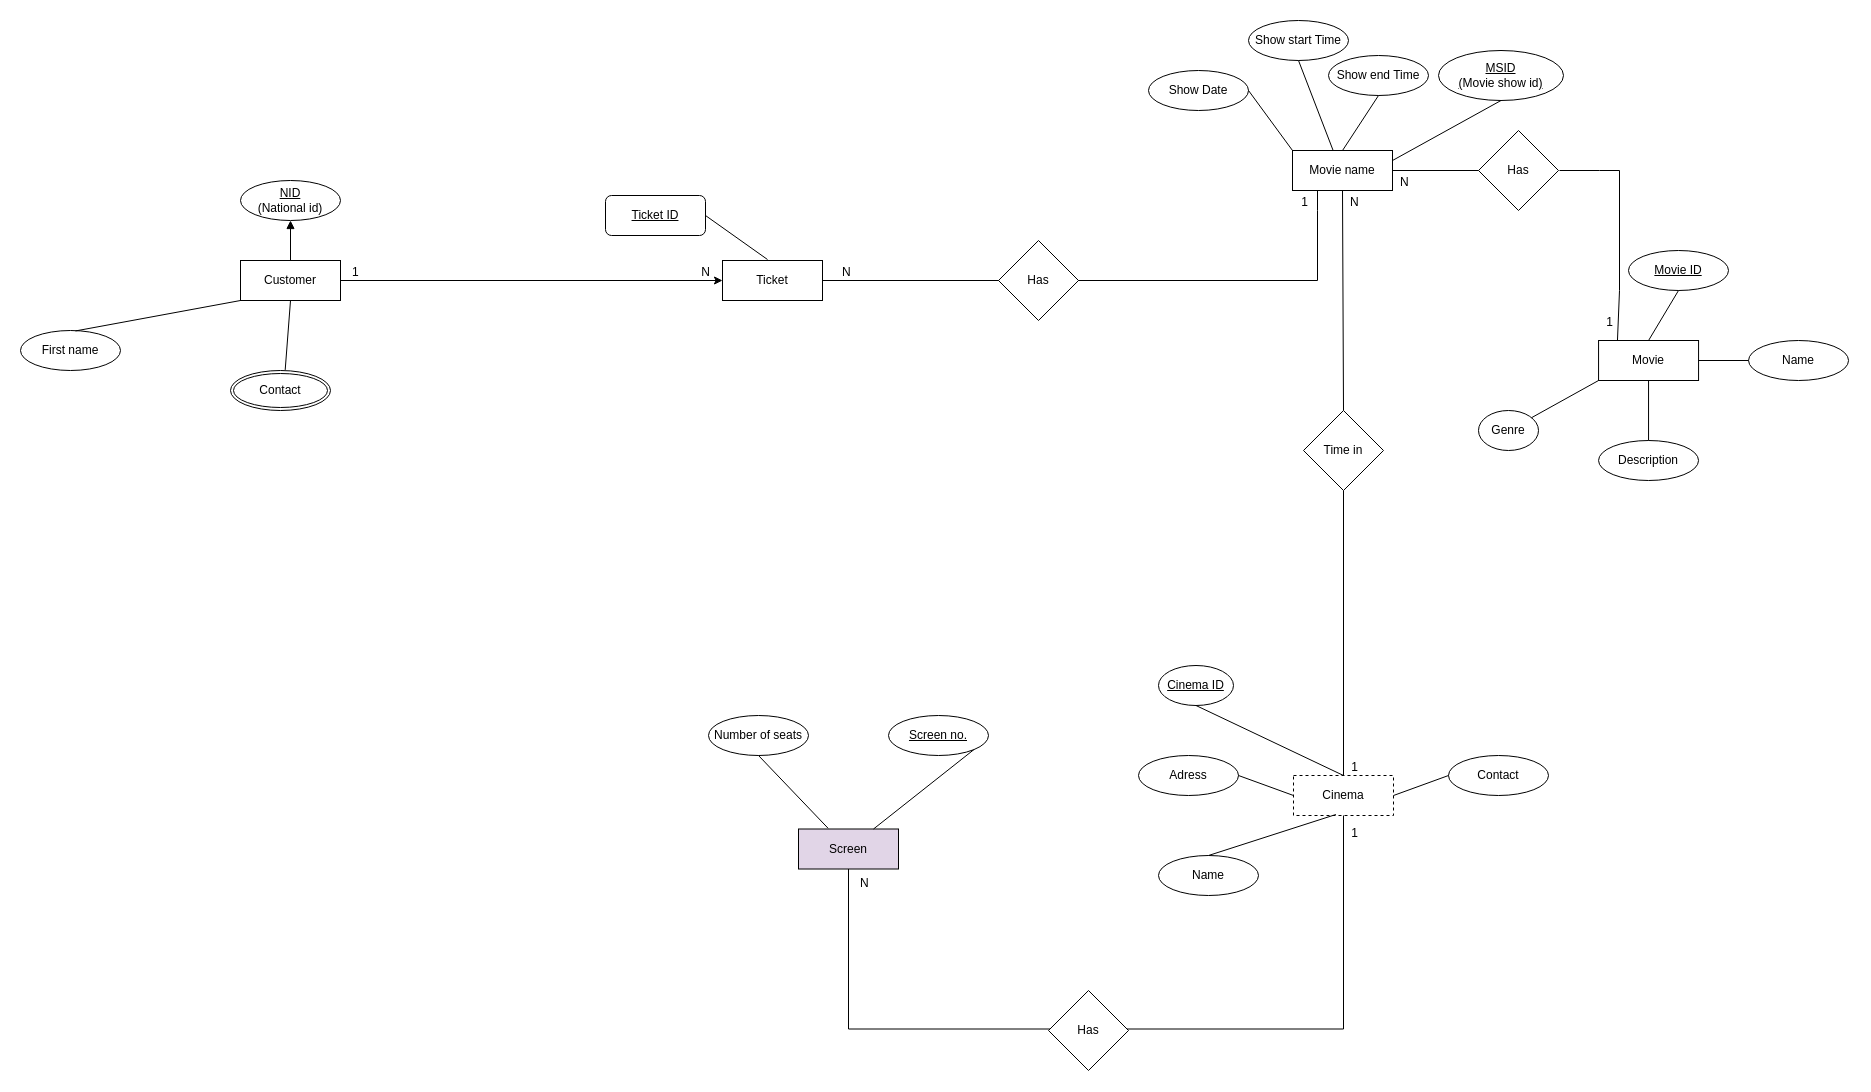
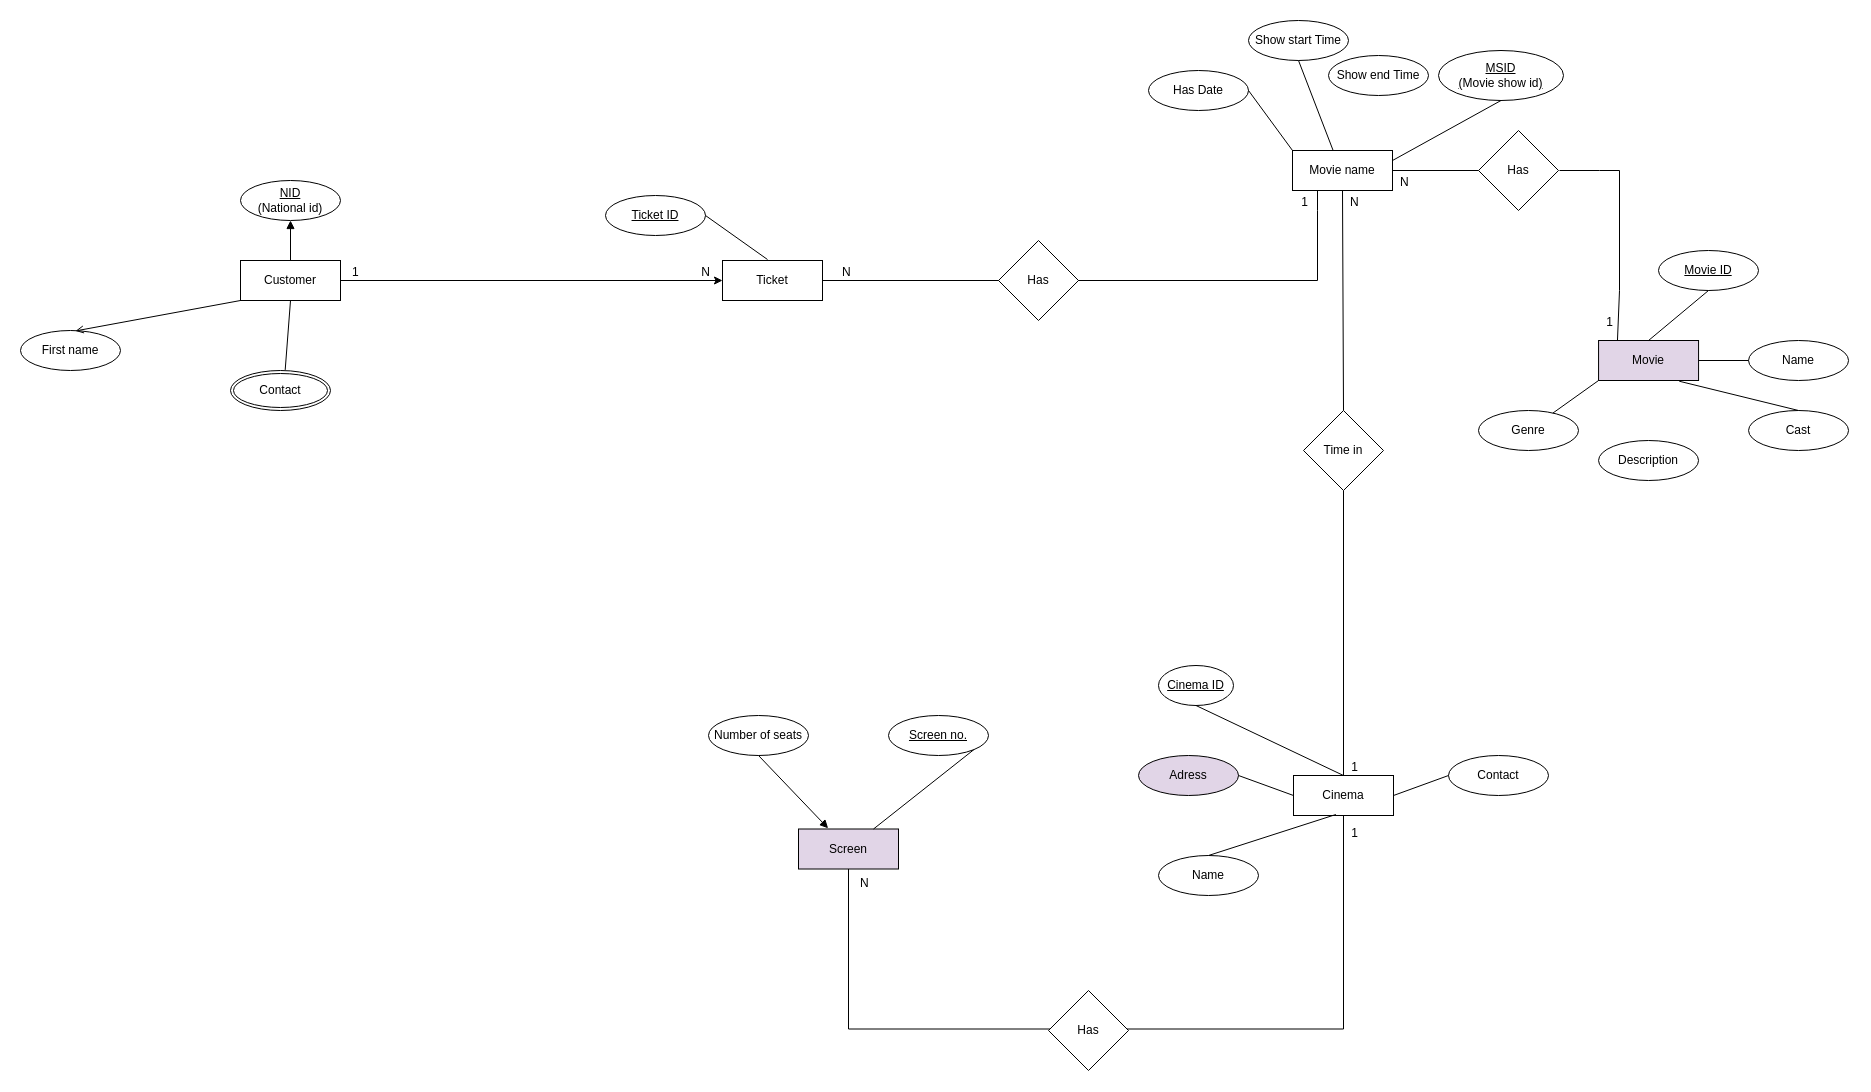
- <mxCell id="19" value="Show Date" style="ellipse;whiteSpace=wrap;html=1;align=center;" parent="1" vertex="1"><mxGeometry x="1148" y="70" width="100" height="40" as="geometry" /></mxCell>
+ <mxCell id="19" value="Has Date" style="ellipse;whiteSpace=wrap;html=1;align=center;" parent="1" vertex="1"><mxGeometry x="1148" y="70" width="100" height="40" as="geometry" /></mxCell>
- <mxCell id="66" value="" style="endArrow=none;html=1;rounded=0;entryX=0.5;entryY=0;entryDx=0;entryDy=0;exitX=0.5;exitY=1;exitDx=0;exitDy=0;" edge="1" parent="1" source="65" target="2"><mxGeometry relative="1" as="geometry"><mxPoint x="1308" y="70" as="sourcePoint" /><mxPoint x="1342.6" y="159.92" as="targetPoint" /></mxGeometry></mxCell>
- <mxCell id="22" value="&lt;u&gt;Ticket ID&lt;/u&gt;" style="whiteSpace=wrap;html=1;align=center;rounded=1;" parent="1" vertex="1"><mxGeometry x="605" y="195" width="100" height="40" as="geometry" /></mxCell>
+ <mxCell id="22" value="&lt;u&gt;Ticket ID&lt;/u&gt;" style="ellipse;whiteSpace=wrap;html=1;align=center;" parent="1" vertex="1"><mxGeometry x="605" y="195" width="100" height="40" as="geometry" /></mxCell>
- <mxCell id="24" value="&lt;u&gt;Movie ID&lt;/u&gt;" style="ellipse;whiteSpace=wrap;html=1;align=center;" parent="1" vertex="1"><mxGeometry x="1628" y="250" width="100" height="40" as="geometry" /></mxCell>
+ <mxCell id="24" value="&lt;u&gt;Movie ID&lt;/u&gt;" style="ellipse;whiteSpace=wrap;html=1;align=center;" parent="1" vertex="1"><mxGeometry x="1658" y="250" width="100" height="40" as="geometry" /></mxCell>
- <mxCell id="35" value="" style="endArrow=none;html=1;rounded=0;entryX=0.55;entryY=0.011;entryDx=0;entryDy=0;entryPerimeter=0;exitX=0;exitY=1;exitDx=0;exitDy=0;" parent="1" source="6" target="34" edge="1"><mxGeometry relative="1" as="geometry"><mxPoint x="110" y="300" as="sourcePoint" /><mxPoint x="300" y="320" as="targetPoint" /></mxGeometry></mxCell>
+ <mxCell id="35" value="" style="endArrow=open;html=1;rounded=0;entryX=0.55;entryY=0.011;entryDx=0;entryDy=0;entryPerimeter=0;exitX=0;exitY=1;exitDx=0;exitDy=0;" parent="1" source="6" target="34" edge="1"><mxGeometry relative="1" as="geometry"><mxPoint x="110" y="300" as="sourcePoint" /><mxPoint x="300" y="320" as="targetPoint" /></mxGeometry></mxCell>
- <mxCell id="5" value="Movie" style="whiteSpace=wrap;html=1;align=center;" parent="1" vertex="1"><mxGeometry x="1598.06" y="340" width="100" height="40" as="geometry" /></mxCell>
+ <mxCell id="5" value="Movie" style="whiteSpace=wrap;html=1;align=center;fillColor=#e1d5e7;" parent="1" vertex="1"><mxGeometry x="1598.06" y="340" width="100" height="40" as="geometry" /></mxCell>
+ <mxCell id="31" value="" style="endArrow=none;html=1;rounded=0;exitX=0.807;exitY=1.018;exitDx=0;exitDy=0;exitPerimeter=0;entryX=0.5;entryY=0;entryDx=0;entryDy=0;" parent="1" source="5" target="27" edge="1"><mxGeometry relative="1" as="geometry"><mxPoint x="1798.06" y="400" as="sourcePoint" /><mxPoint x="1958.06" y="400" as="targetPoint" /></mxGeometry></mxCell>
- <mxCell id="30" value="" style="endArrow=none;html=1;rounded=0;entryX=0.5;entryY=0;entryDx=0;entryDy=0;exitX=0.5;exitY=1;exitDx=0;exitDy=0;" parent="1" source="5" target="25" edge="1"><mxGeometry relative="1" as="geometry"><mxPoint x="1518.06" y="410" as="sourcePoint" /><mxPoint x="1678.06" y="410" as="targetPoint" /></mxGeometry></mxCell>
- <mxCell id="63" value="Genre" style="ellipse;whiteSpace=wrap;html=1;align=center;" parent="1" vertex="1"><mxGeometry x="1478" y="410" width="60" height="40" as="geometry" /></mxCell>
+ <mxCell id="63" value="Genre" style="ellipse;whiteSpace=wrap;html=1;align=center;" parent="1" vertex="1"><mxGeometry x="1478" y="410" width="100" height="40" as="geometry" /></mxCell>
+ <mxCell id="27" value="Cast" style="ellipse;whiteSpace=wrap;html=1;align=center;" parent="1" vertex="1"><mxGeometry x="1748.06" y="410" width="100" height="40" as="geometry" /></mxCell>
- <mxCell id="8" value="Adress" style="ellipse;whiteSpace=wrap;html=1;align=center;" parent="1" vertex="1"><mxGeometry x="1138" y="755" width="100" height="40" as="geometry" /></mxCell>
+ <mxCell id="8" value="Adress" style="ellipse;whiteSpace=wrap;html=1;align=center;fillColor=#e1d5e7;" parent="1" vertex="1"><mxGeometry x="1138" y="755" width="100" height="40" as="geometry" /></mxCell>
- <mxCell id="4" value="Cinema" style="whiteSpace=wrap;html=1;align=center;dashed=1;" parent="1" vertex="1"><mxGeometry x="1293" y="775" width="100" height="40" as="geometry" /></mxCell>
+ <mxCell id="4" value="Cinema" style="whiteSpace=wrap;html=1;align=center;" parent="1" vertex="1"><mxGeometry x="1293" y="775" width="100" height="40" as="geometry" /></mxCell>
- <mxCell id="39" value="" style="endArrow=none;html=1;rounded=0;exitX=0.5;exitY=1;exitDx=0;exitDy=0;entryX=0.296;entryY=-0.018;entryDx=0;entryDy=0;entryPerimeter=0;" parent="1" source="38" target="3" edge="1"><mxGeometry relative="1" as="geometry"><mxPoint x="798" y="775" as="sourcePoint" /><mxPoint x="958" y="775" as="targetPoint" /></mxGeometry></mxCell>
+ <mxCell id="39" value="" style="endArrow=block;html=1;rounded=0;exitX=0.5;exitY=1;exitDx=0;exitDy=0;entryX=0.296;entryY=-0.018;entryDx=0;entryDy=0;entryPerimeter=0;" parent="1" source="38" target="3" edge="1"><mxGeometry relative="1" as="geometry"><mxPoint x="798" y="775" as="sourcePoint" /><mxPoint x="958" y="775" as="targetPoint" /></mxGeometry></mxCell>
